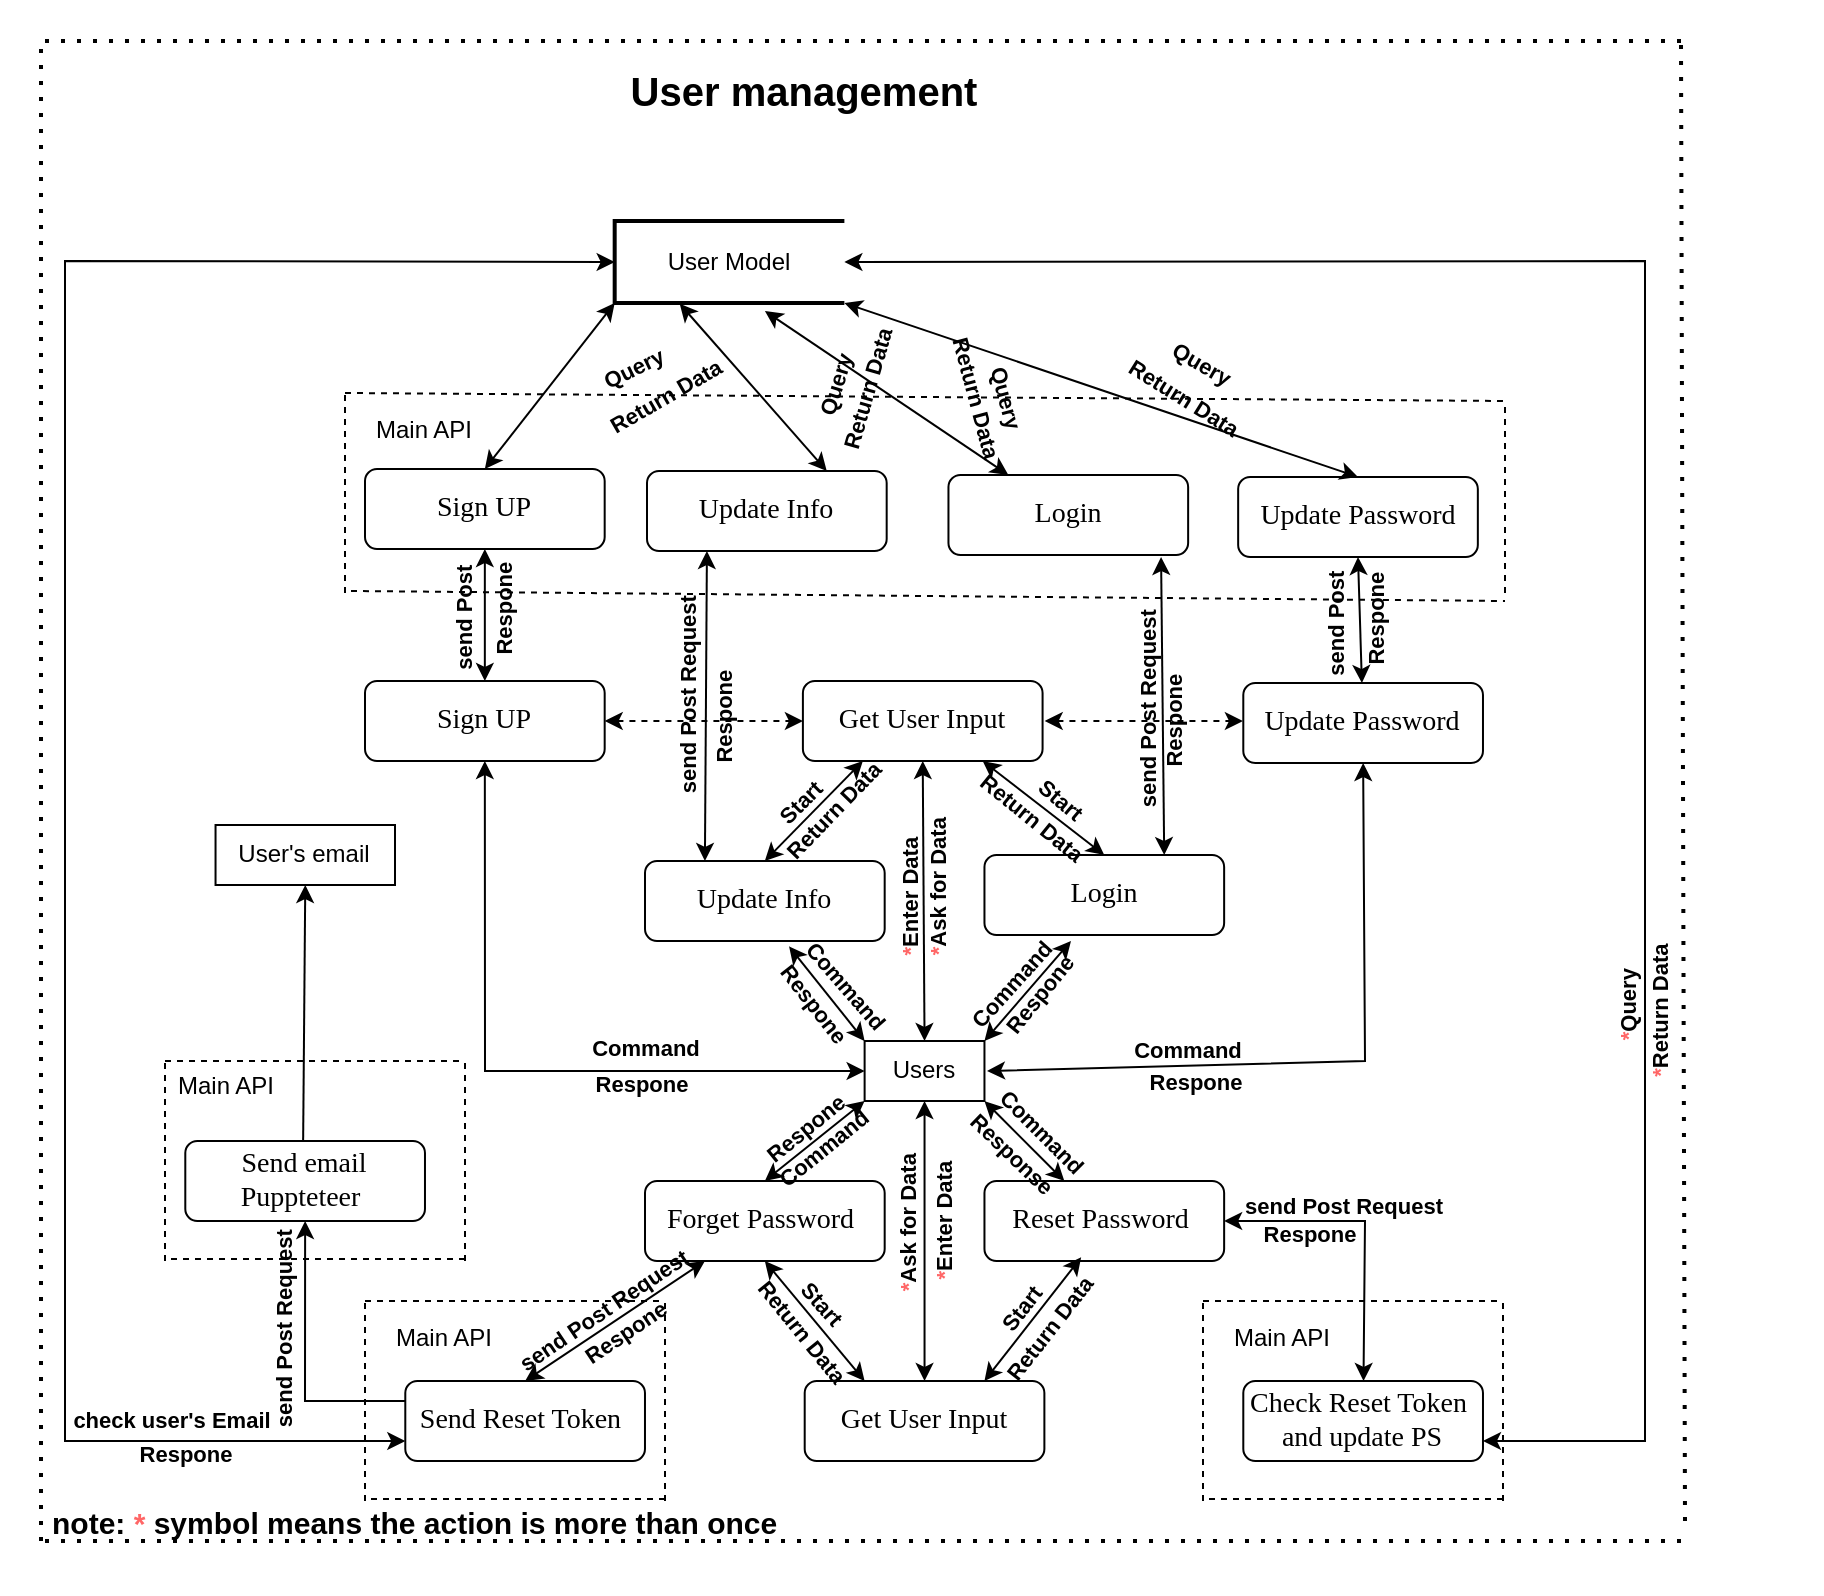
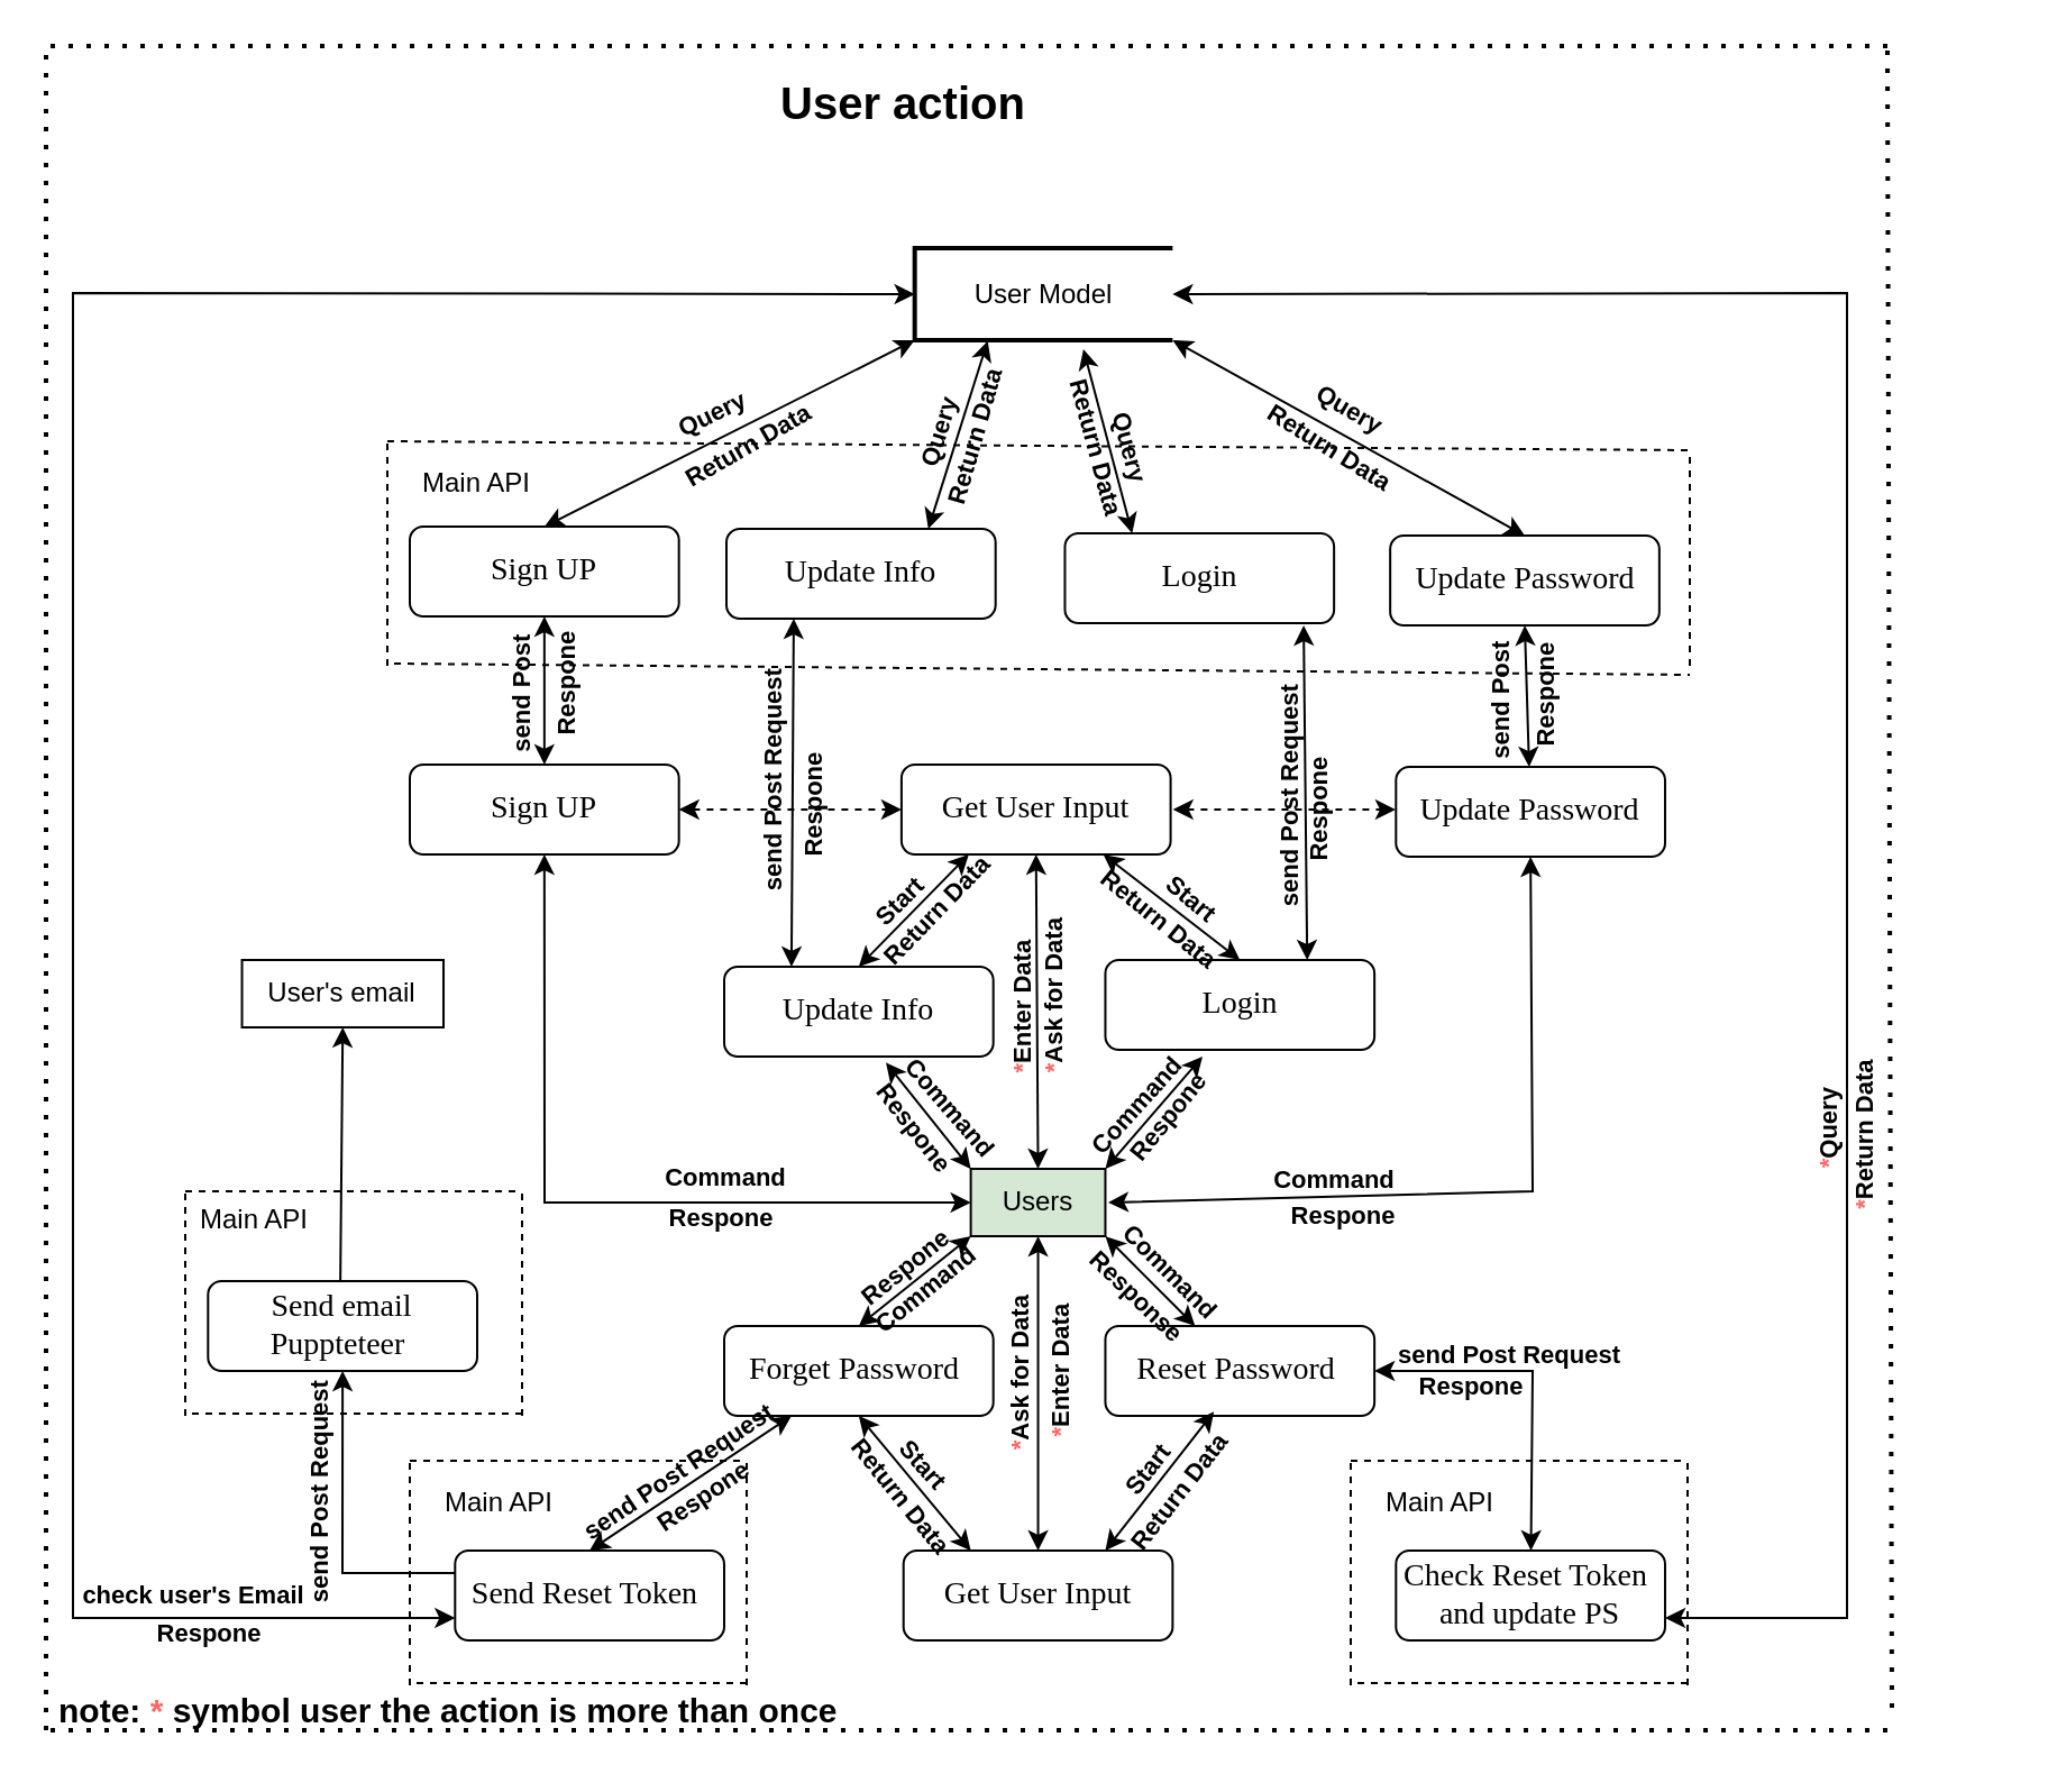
- <mxCell id="6" value="&lt;span style=&quot;font-size: 20px&quot;&gt;&lt;b&gt;User management&lt;/b&gt;&lt;/span&gt;" style="text;html=1;strokeColor=none;fillColor=none;align=center;verticalAlign=middle;whiteSpace=wrap;rounded=0;fontSize=9;" parent="1" vertex="1"><mxGeometry x="301.896" y="30" width="199.742" height="30" as="geometry" /></mxCell>
+ <mxCell id="6" value="&lt;span style=&quot;font-size: 20px&quot;&gt;&lt;b&gt;User action&lt;/b&gt;&lt;/span&gt;" style="text;html=1;strokeColor=none;fillColor=none;align=center;verticalAlign=middle;whiteSpace=wrap;rounded=0;fontSize=9;" parent="1" vertex="1"><mxGeometry x="301.896" y="30" width="199.742" height="30" as="geometry" /></mxCell>
- <mxCell id="14" value="&lt;span style=&quot;font-size: 12px&quot;&gt;User Model&lt;/span&gt;" style="strokeWidth=2;html=1;shape=mxgraph.flowchart.annotation_1;align=center;pointerEvents=1;fontSize=8;" parent="1" vertex="1"><mxGeometry x="306.836" y="110" width="114.852" height="41" as="geometry" /></mxCell>
+ <mxCell id="14" value="&lt;span style=&quot;font-size: 12px&quot;&gt;User Model&lt;/span&gt;" style="strokeWidth=2;html=1;shape=mxgraph.flowchart.annotation_1;align=center;pointerEvents=1;fontSize=8;" parent="1" vertex="1"><mxGeometry x="406.836" y="110" width="114.852" height="41" as="geometry" /></mxCell>
- <mxCell id="39" value="User's email" style="rounded=0;whiteSpace=wrap;html=1;" parent="1" vertex="1"><mxGeometry x="107.27" y="412" width="89.73" height="30" as="geometry" /></mxCell>
+ <mxCell id="39" value="User's email" style="rounded=0;whiteSpace=wrap;html=1;" parent="1" vertex="1"><mxGeometry x="107.27" y="427" width="89.73" height="30" as="geometry" /></mxCell>
- <mxCell id="7" value="Users" style="rounded=0;whiteSpace=wrap;html=1;" parent="1" vertex="1"><mxGeometry x="431.809" y="520" width="59.923" height="30" as="geometry" /></mxCell>
+ <mxCell id="7" value="Users" style="rounded=0;whiteSpace=wrap;html=1;fillColor=#d5e8d4;" parent="1" vertex="1"><mxGeometry x="431.809" y="520" width="59.923" height="30" as="geometry" /></mxCell>
- <mxCell id="52" value="&lt;b style=&quot;font-size: 15px&quot;&gt;note: &lt;font color=&quot;#ff6666&quot;&gt;* &lt;/font&gt;symbol means the action is more than once&amp;nbsp;&lt;/b&gt;" style="text;html=1;strokeColor=none;fillColor=none;align=left;verticalAlign=middle;whiteSpace=wrap;rounded=0;fontSize=9;" parent="1" vertex="1"><mxGeometry x="23.57" y="746" width="382.43" height="30" as="geometry" /></mxCell>
+ <mxCell id="52" value="&lt;b style=&quot;font-size: 15px&quot;&gt;note: &lt;font color=&quot;#ff6666&quot;&gt;* &lt;/font&gt;symbol user the action is more than once&amp;nbsp;&lt;/b&gt;" style="text;html=1;strokeColor=none;fillColor=none;align=left;verticalAlign=middle;whiteSpace=wrap;rounded=0;fontSize=9;" parent="1" vertex="1"><mxGeometry x="23.57" y="746" width="382.43" height="30" as="geometry" /></mxCell>
